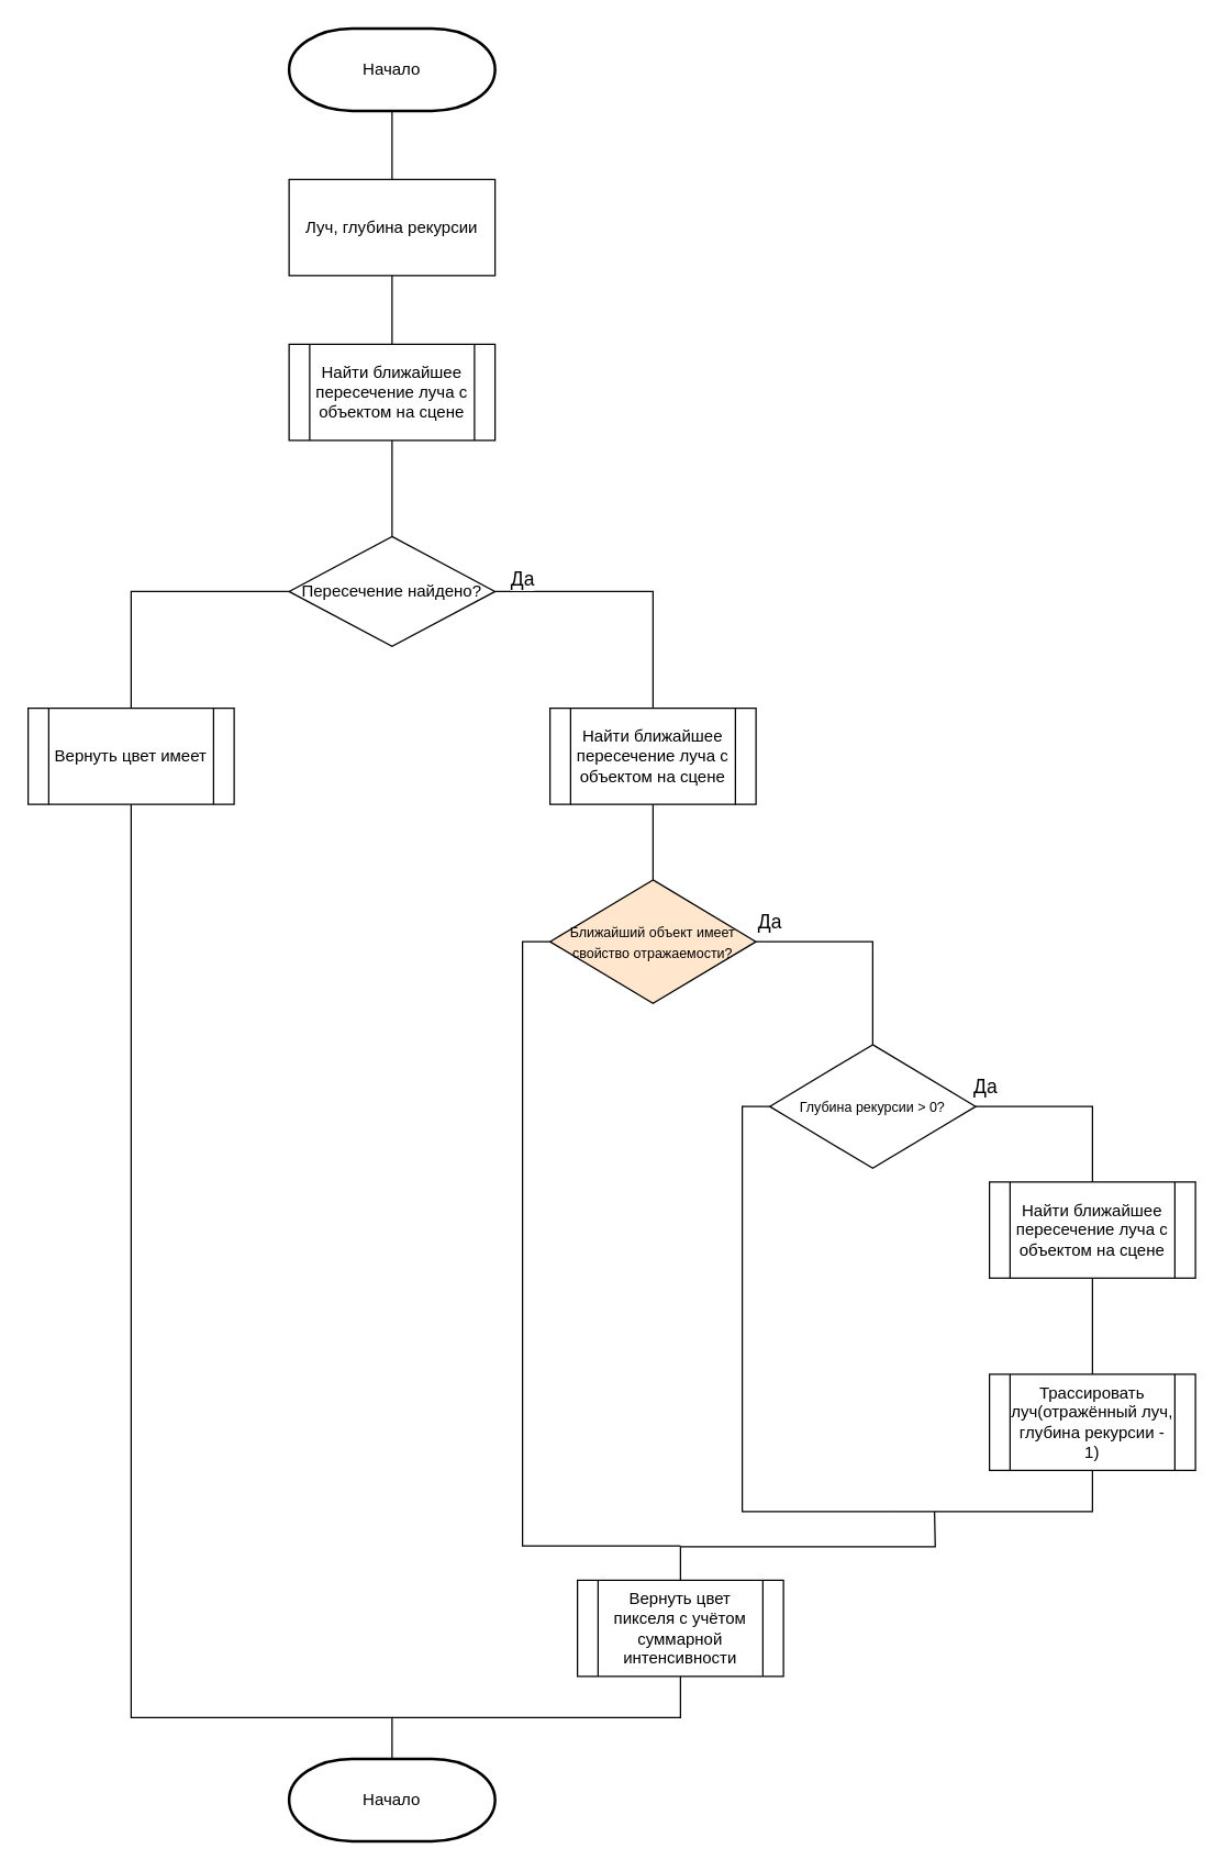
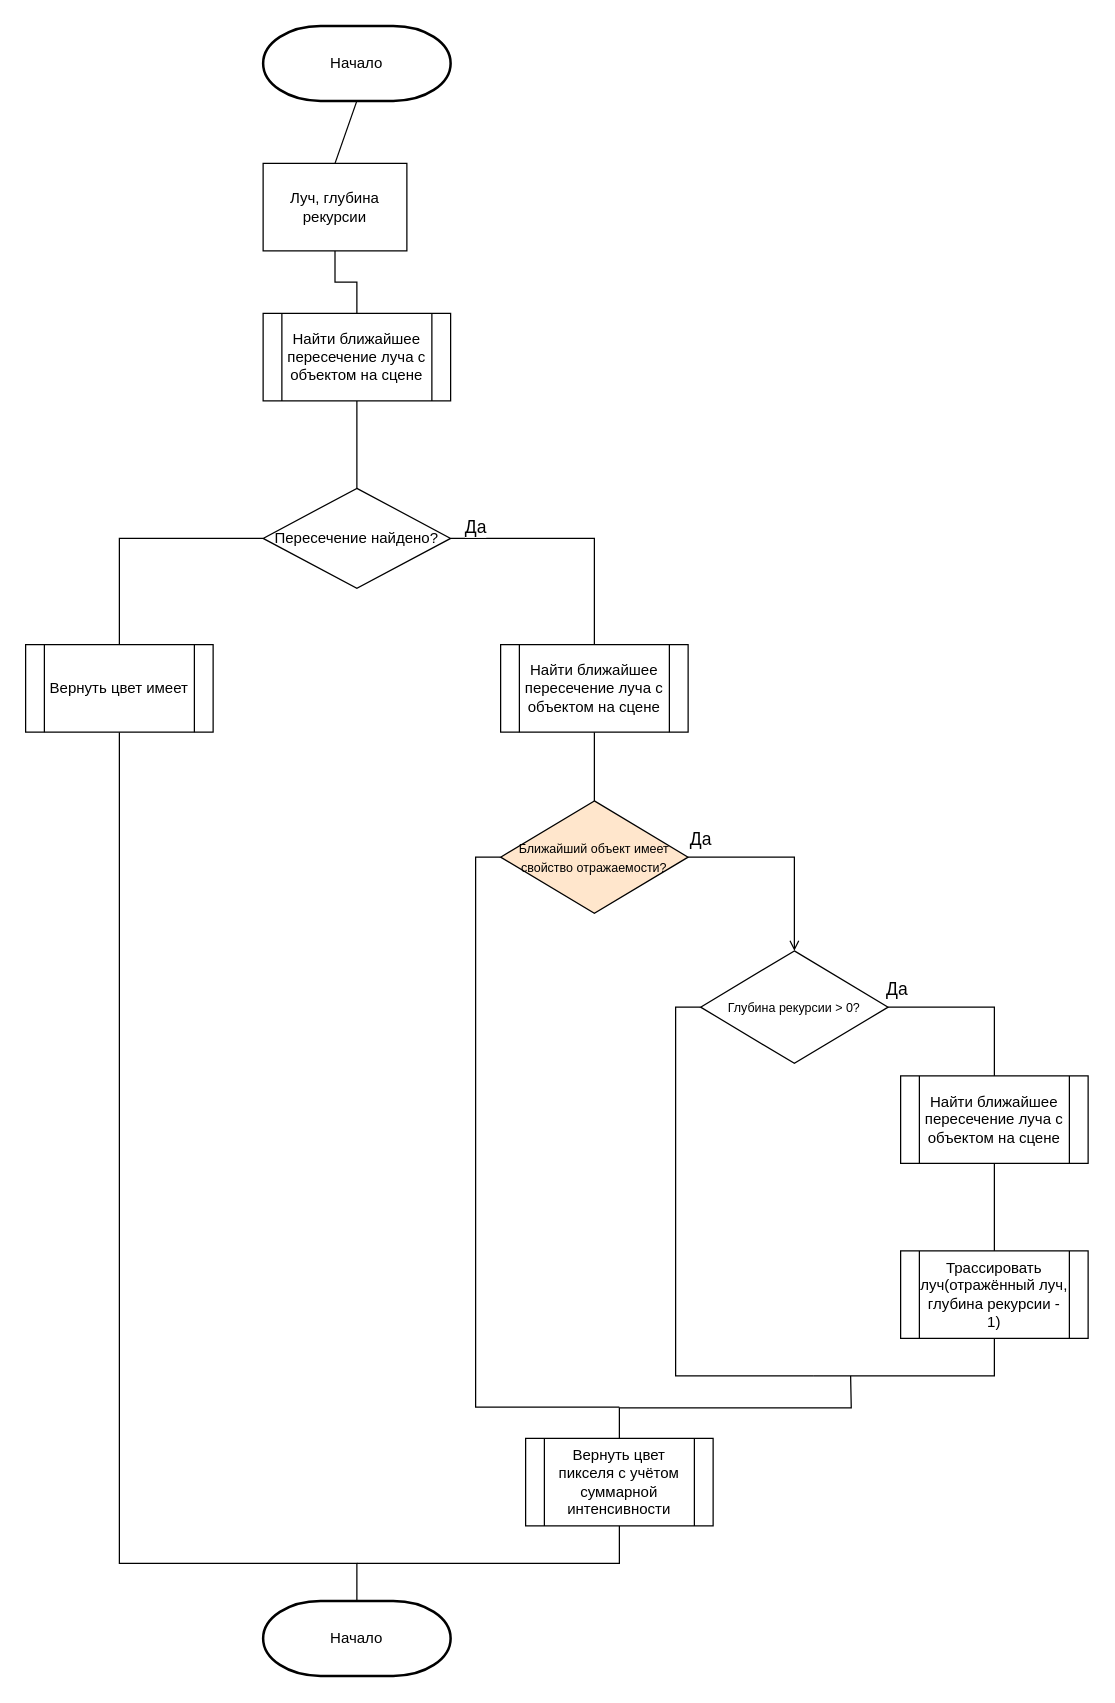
- <mxCell id="4" value="Луч, глубина рекурсии" style="rounded=0;whiteSpace=wrap;html=1;labelBackgroundColor=none;" vertex="1" parent="1"><mxGeometry x="210" y="130" width="150" height="70" as="geometry" /></mxCell>
+ <mxCell id="4" value="Луч, глубина рекурсии" style="rounded=0;whiteSpace=wrap;html=1;labelBackgroundColor=none;" vertex="1" parent="1"><mxGeometry x="210" y="130" width="115" height="70" as="geometry" /></mxCell>
- <mxCell id="14" style="edgeStyle=orthogonalEdgeStyle;rounded=0;orthogonalLoop=1;jettySize=auto;html=1;exitX=1;exitY=0.5;exitDx=0;exitDy=0;entryX=0.5;entryY=0;entryDx=0;entryDy=0;endArrow=none;endFill=0;" edge="1" parent="1" source="17" target="21"><mxGeometry relative="1" as="geometry" /></mxCell>
+ <mxCell id="14" style="edgeStyle=orthogonalEdgeStyle;rounded=0;orthogonalLoop=1;jettySize=auto;html=1;exitX=1;exitY=0.5;exitDx=0;exitDy=0;entryX=0.5;entryY=0;entryDx=0;entryDy=0;endArrow=open;endFill=0;" edge="1" parent="1" source="17" target="21"><mxGeometry relative="1" as="geometry" /></mxCell>
